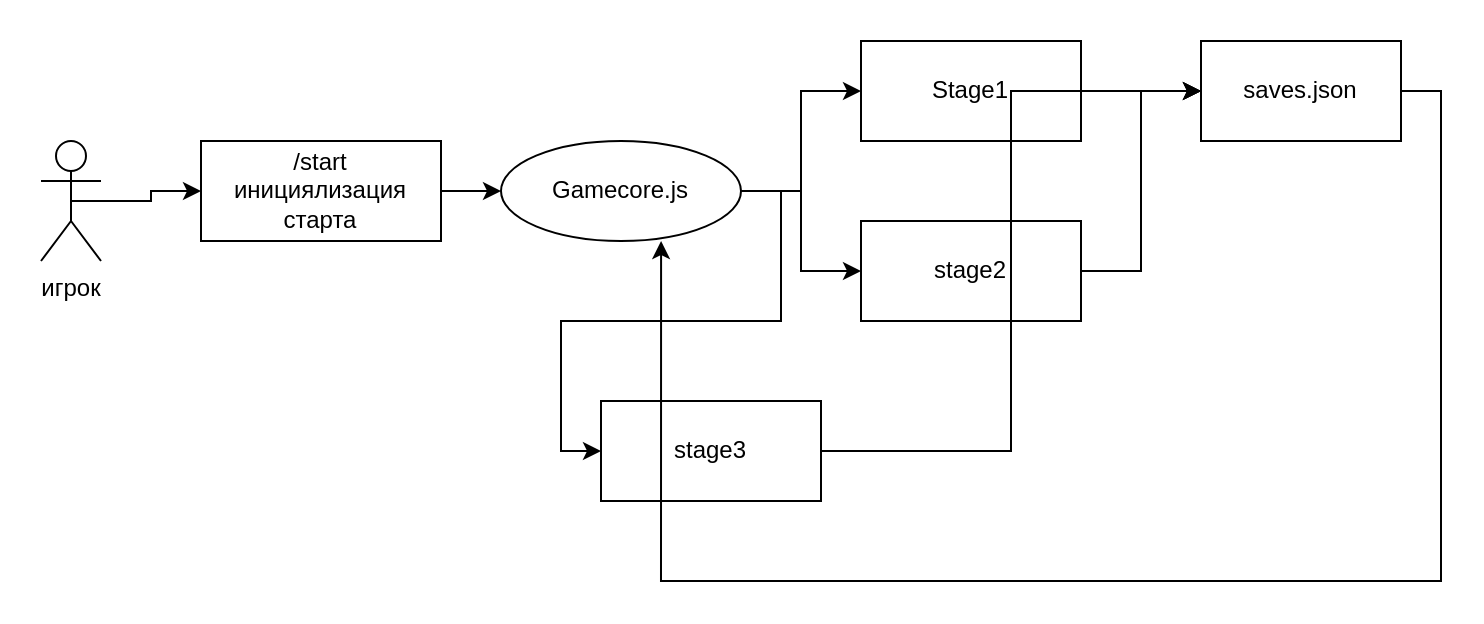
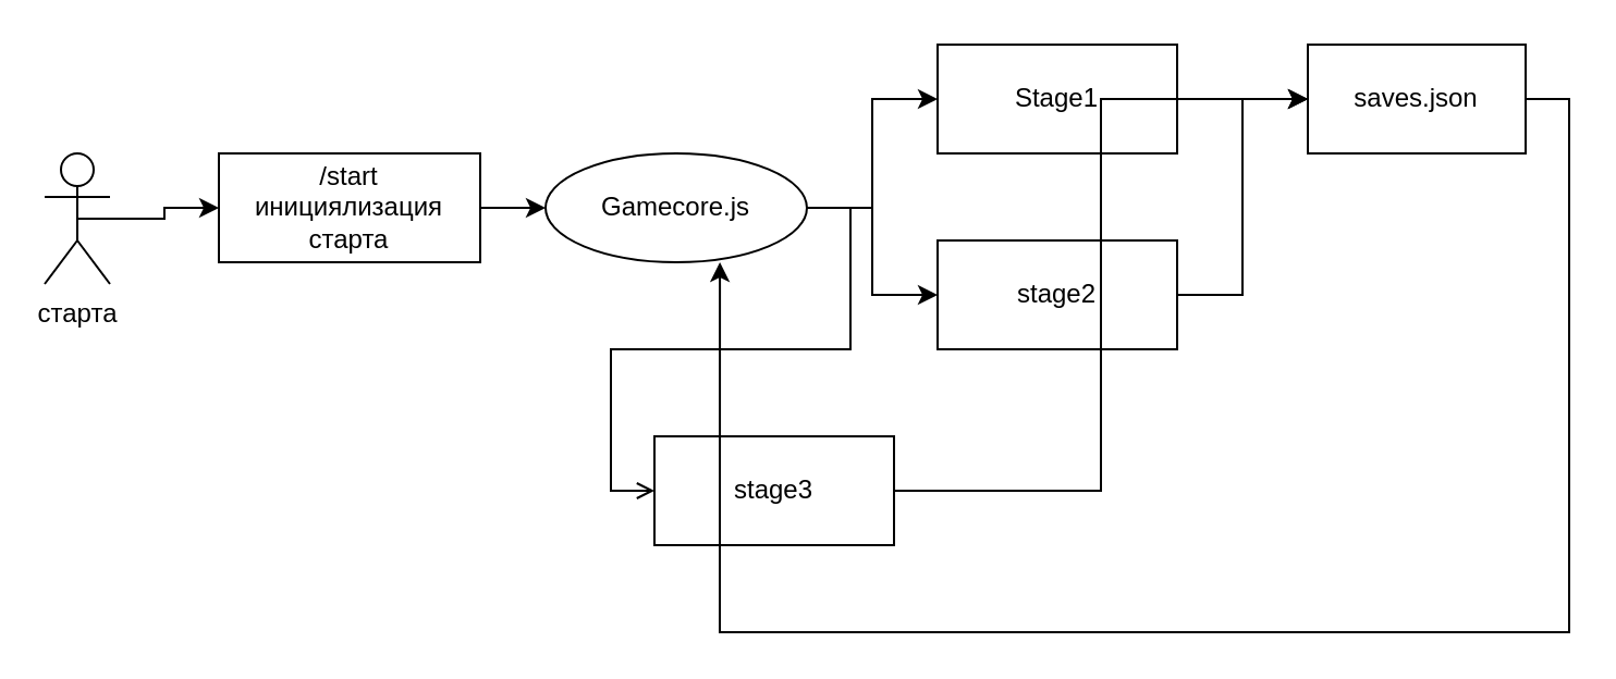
- <mxCell id="3" value="игрок&lt;br&gt;" style="shape=umlActor;verticalLabelPosition=bottom;verticalAlign=top;html=1;outlineConnect=0;" vertex="1" parent="1"><mxGeometry x="20" y="70" width="30" height="60" as="geometry" /></mxCell>
+ <mxCell id="3" value="старта&lt;br&gt;" style="shape=umlActor;verticalLabelPosition=bottom;verticalAlign=top;html=1;outlineConnect=0;" vertex="1" parent="1"><mxGeometry x="20" y="70" width="30" height="60" as="geometry" /></mxCell>
- <mxCell id="8" style="edgeStyle=orthogonalEdgeStyle;rounded=0;orthogonalLoop=1;jettySize=auto;html=1;exitX=1;exitY=0.5;exitDx=0;exitDy=0;entryX=0;entryY=0.5;entryDx=0;entryDy=0;" edge="1" parent="1" source="9" target="15"><mxGeometry relative="1" as="geometry" /></mxCell>
+ <mxCell id="8" style="edgeStyle=orthogonalEdgeStyle;rounded=0;orthogonalLoop=1;jettySize=auto;html=1;exitX=1;exitY=0.5;exitDx=0;exitDy=0;entryX=0;entryY=0.5;entryDx=0;entryDy=0;endArrow=open;" edge="1" parent="1" source="9" target="15"><mxGeometry relative="1" as="geometry" /></mxCell>
